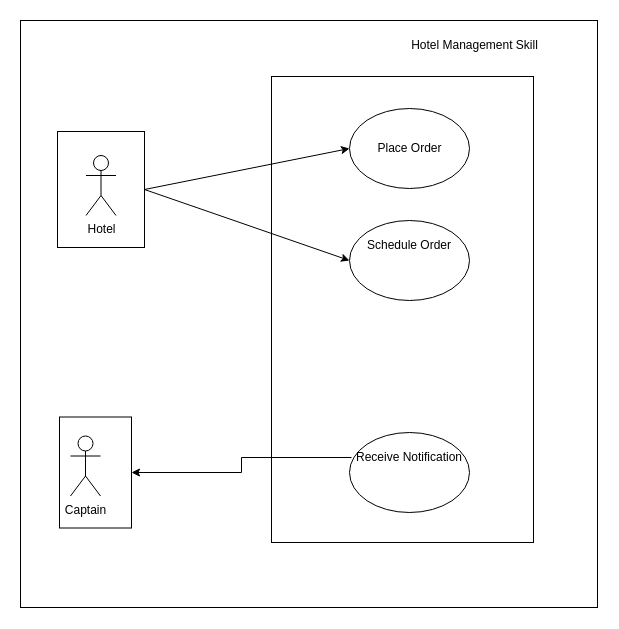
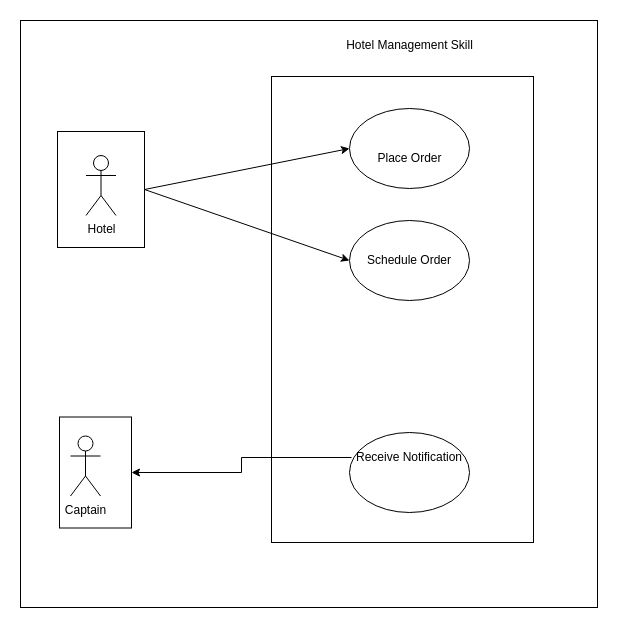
- <mxCell id="15" value="Hotel Management Skill" style="text;html=1;strokeColor=none;fillColor=none;align=center;verticalAlign=middle;whiteSpace=wrap;rounded=0;" parent="1" vertex="1"><mxGeometry x="380.5" y="35" width="187" height="20" as="geometry" /></mxCell>
+ <mxCell id="15" value="Hotel Management Skill" style="text;html=1;strokeColor=none;fillColor=none;align=center;verticalAlign=middle;whiteSpace=wrap;rounded=0;" parent="1" vertex="1"><mxGeometry x="315.5" y="35" width="187" height="20" as="geometry" /></mxCell>
- <mxCell id="4" value="Place Order" style="text;html=1;strokeColor=none;fillColor=none;align=center;verticalAlign=middle;whiteSpace=wrap;rounded=0;" parent="1" vertex="1"><mxGeometry x="374.5" y="138" width="69" height="20" as="geometry" /></mxCell>
+ <mxCell id="4" value="Place Order" style="text;html=1;strokeColor=none;fillColor=none;align=center;verticalAlign=middle;whiteSpace=wrap;rounded=0;" parent="1" vertex="1"><mxGeometry x="374.5" y="148" width="69" height="20" as="geometry" /></mxCell>
- <mxCell id="6" value="Schedule Order" style="text;html=1;strokeColor=none;fillColor=none;align=center;verticalAlign=middle;whiteSpace=wrap;rounded=0;" parent="1" vertex="1"><mxGeometry x="358" y="235" width="102" height="20" as="geometry" /></mxCell>
+ <mxCell id="6" value="Schedule Order" style="text;html=1;strokeColor=none;fillColor=none;align=center;verticalAlign=middle;whiteSpace=wrap;rounded=0;" parent="1" vertex="1"><mxGeometry x="358" y="250" width="102" height="20" as="geometry" /></mxCell>
